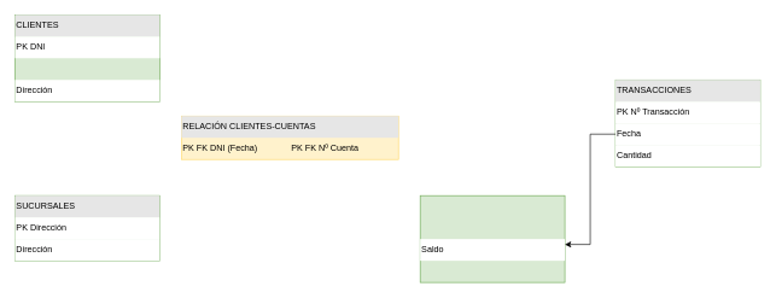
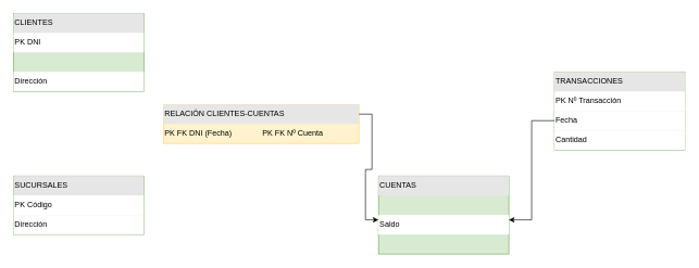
+ <mxCell id="7" value="CUENTAS" style="text;html=1;stroke=none;fillColor=#E6E6E6;" parent="6" vertex="1"><mxGeometry width="200" height="30" as="geometry" /></mxCell>
- <mxCell id="11" value="PK Dirección" style="text;html=1;fillColor=#FFFFFF;" parent="9" vertex="1"><mxGeometry y="30" width="200" height="30" as="geometry" /></mxCell>
+ <mxCell id="11" value="PK Código" style="text;html=1;fillColor=#FFFFFF;" parent="9" vertex="1"><mxGeometry y="30" width="200" height="30" as="geometry" /></mxCell>
+ <mxCell id="22" style="edgeStyle=orthogonalEdgeStyle;rounded=0;orthogonalLoop=1;jettySize=auto;html=1;entryX=0;entryY=0.25;entryDx=0;entryDy=0;" parent="1" source="19" target="8" edge="1"><mxGeometry relative="1" as="geometry" /></mxCell>
